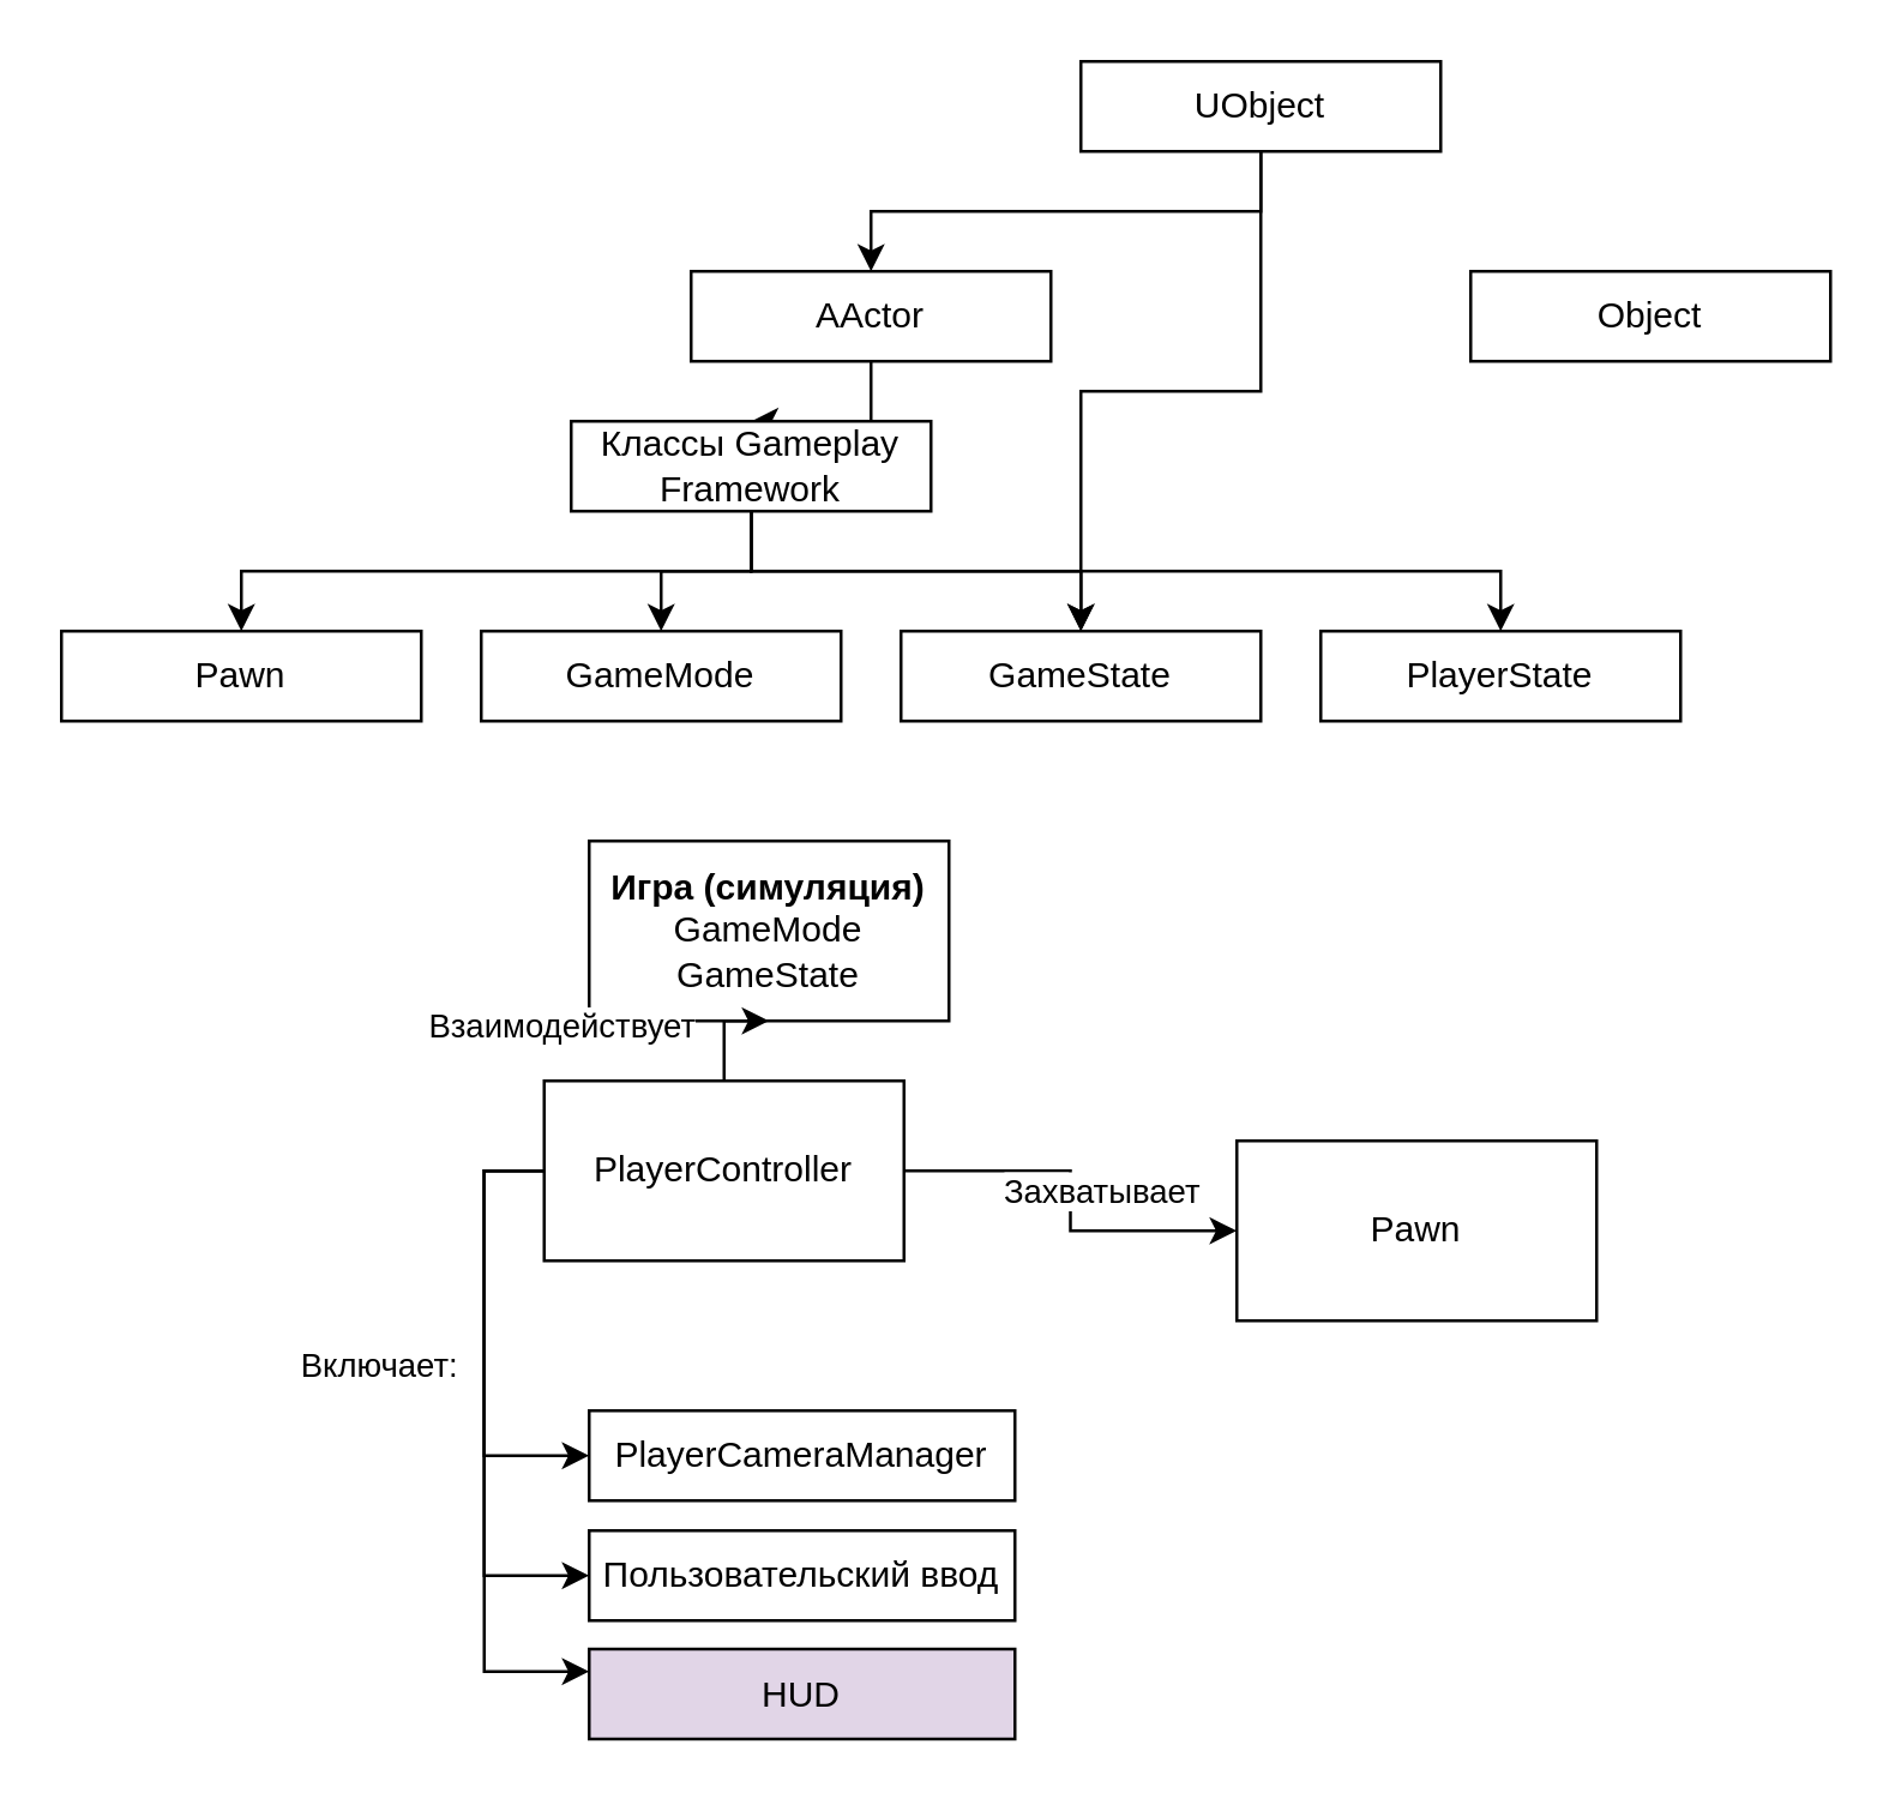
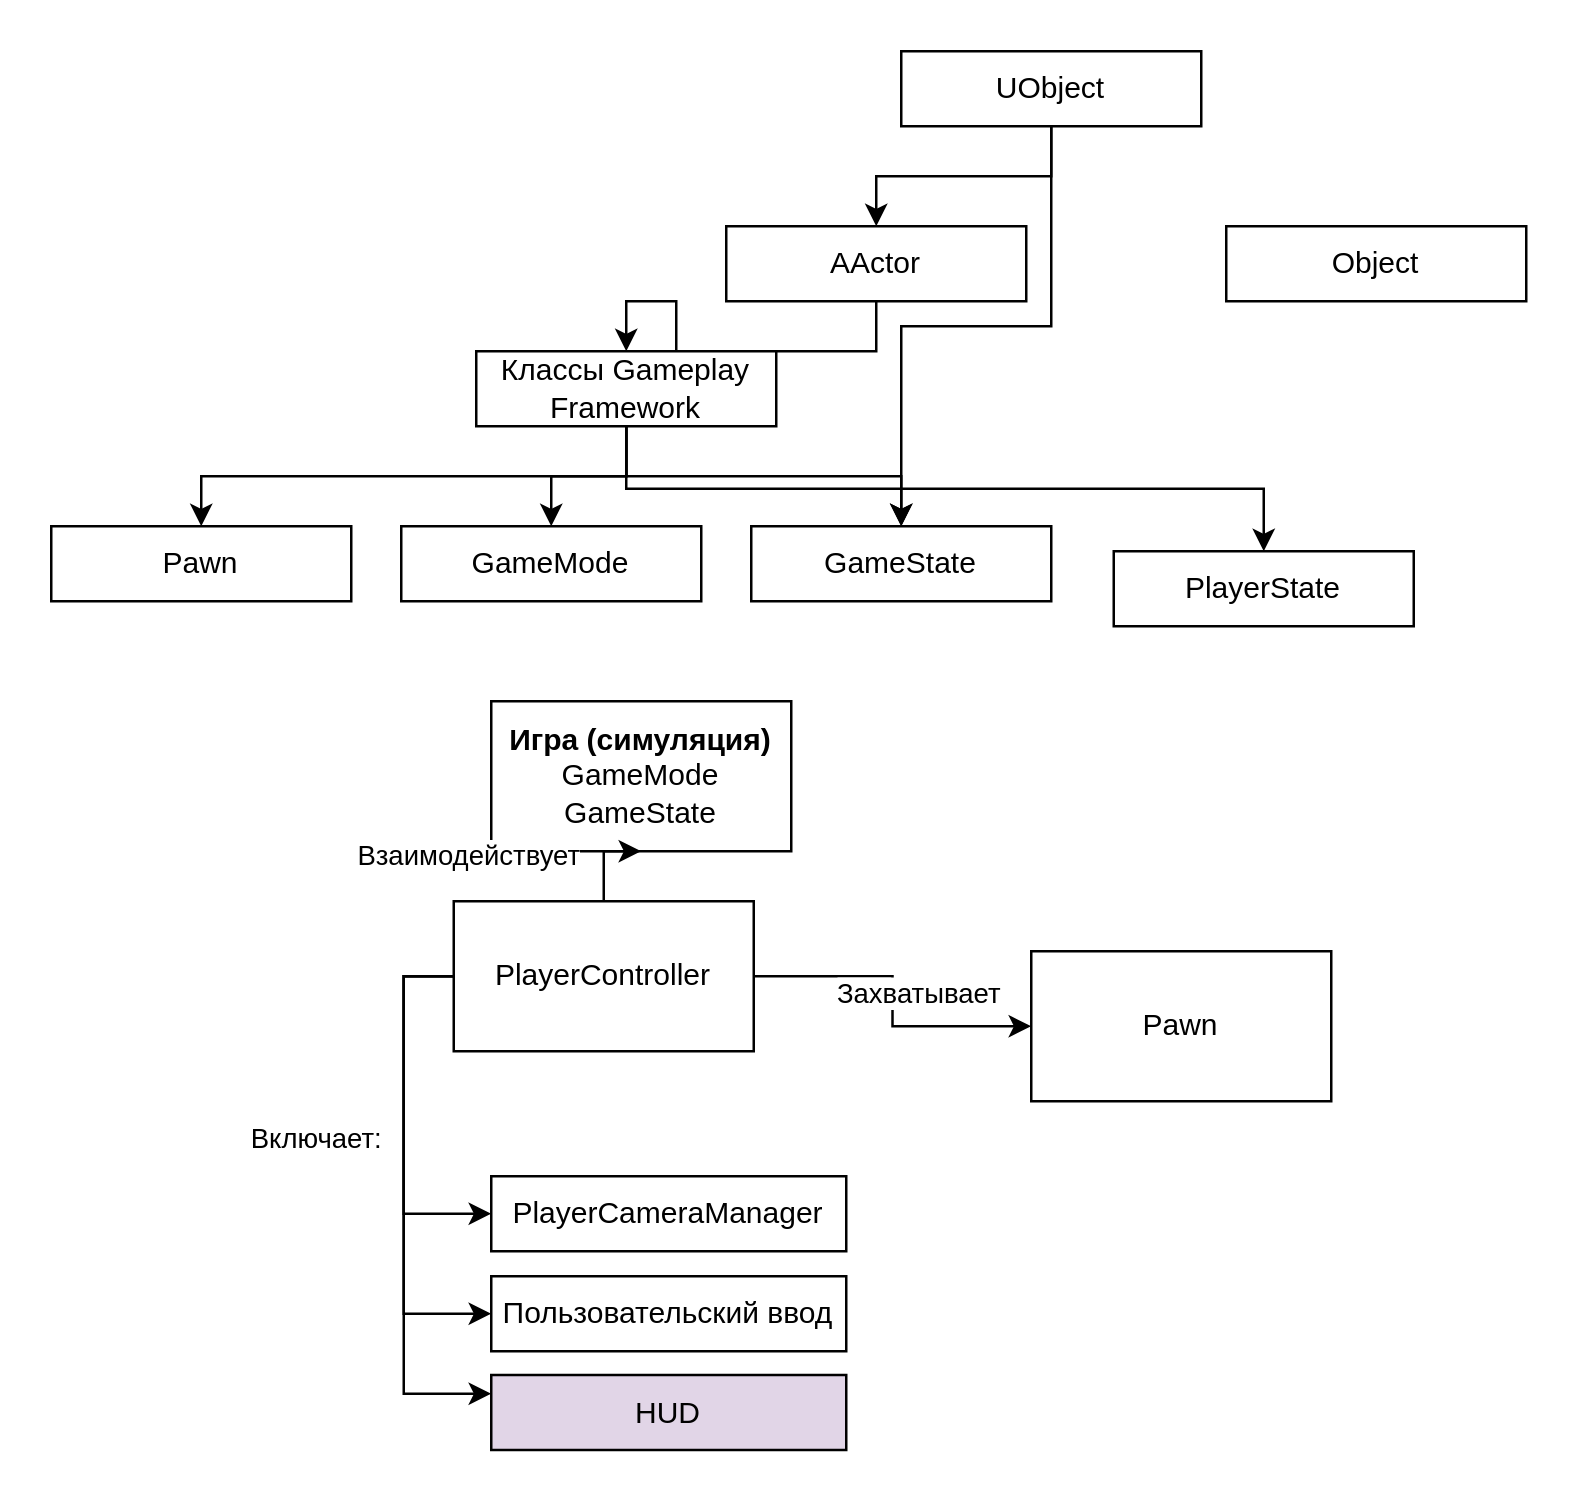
- <mxCell id="7" value="AActor" style="rounded=0;whiteSpace=wrap;html=1;" vertex="1" parent="1"><mxGeometry x="230" y="90" width="120" height="30" as="geometry" /></mxCell>
+ <mxCell id="7" value="AActor" style="rounded=0;whiteSpace=wrap;html=1;" vertex="1" parent="1"><mxGeometry x="290" y="90" width="120" height="30" as="geometry" /></mxCell>
- <mxCell id="15" value="PlayerState" style="rounded=0;whiteSpace=wrap;html=1;" vertex="1" parent="1"><mxGeometry x="440" y="210" width="120" height="30" as="geometry" /></mxCell>
+ <mxCell id="15" value="PlayerState" style="rounded=0;whiteSpace=wrap;html=1;" vertex="1" parent="1"><mxGeometry x="445" y="220" width="120" height="30" as="geometry" /></mxCell>
